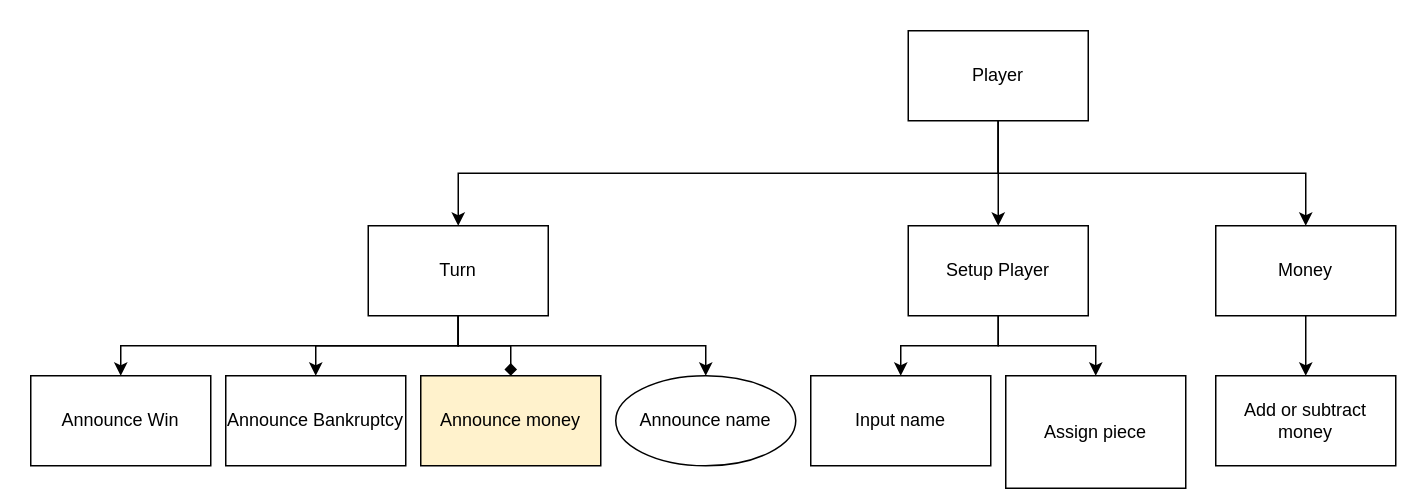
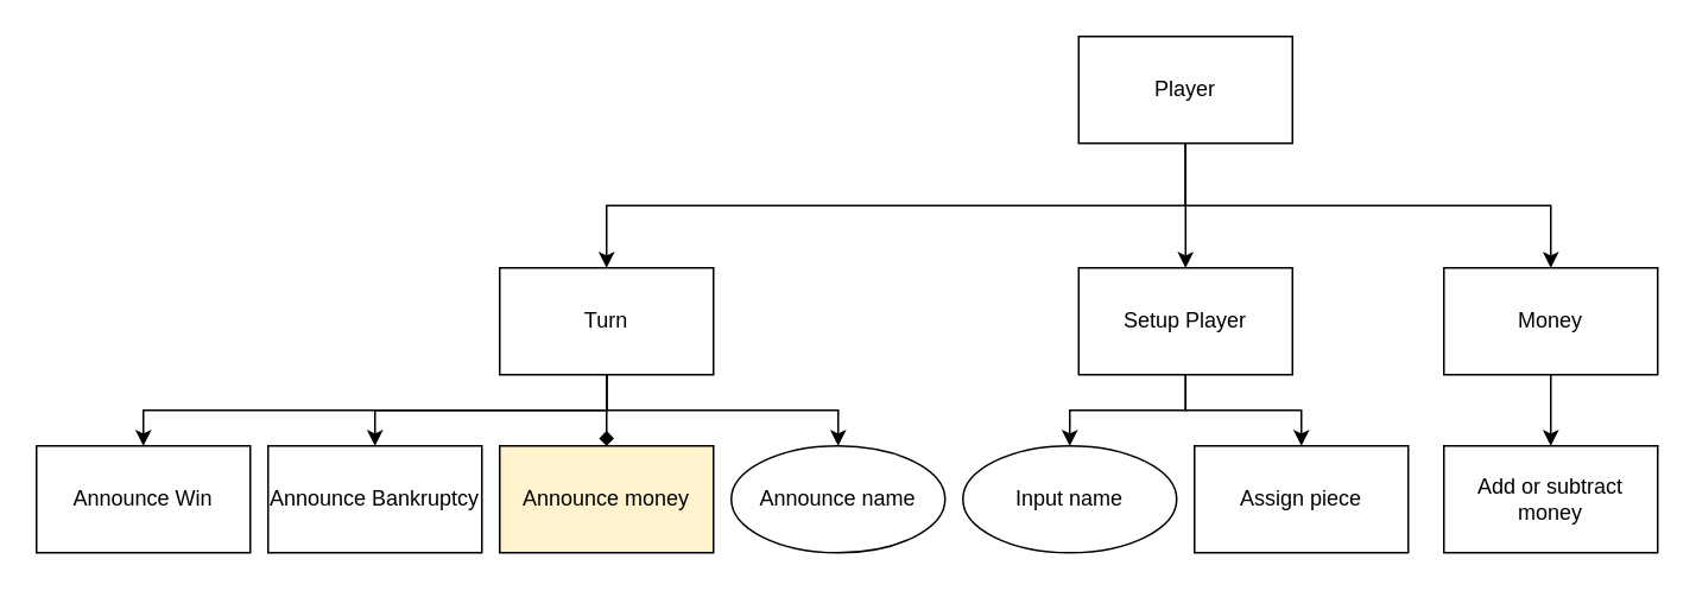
- <mxCell id="12" value="Turn" style="rounded=0;whiteSpace=wrap;html=1;" parent="1" vertex="1"><mxGeometry x="245" y="150" width="120" height="60" as="geometry" /></mxCell>
+ <mxCell id="12" value="Turn" style="rounded=0;whiteSpace=wrap;html=1;" parent="1" vertex="1"><mxGeometry x="280" y="150" width="120" height="60" as="geometry" /></mxCell>
- <mxCell id="6" value="Input name" style="rounded=0;whiteSpace=wrap;html=1;" parent="1" vertex="1"><mxGeometry x="540" y="250" width="120" height="60" as="geometry" /></mxCell>
+ <mxCell id="6" value="Input name" style="ellipse;whiteSpace=wrap;html=1;" parent="1" vertex="1"><mxGeometry x="540" y="250" width="120" height="60" as="geometry" /></mxCell>
- <mxCell id="7" value="Assign piece" style="rounded=0;whiteSpace=wrap;html=1;" parent="1" vertex="1"><mxGeometry x="670" y="250" width="120" height="75" as="geometry" /></mxCell>
+ <mxCell id="7" value="Assign piece" style="rounded=0;whiteSpace=wrap;html=1;" parent="1" vertex="1"><mxGeometry x="670" y="250" width="120" height="60" as="geometry" /></mxCell>
